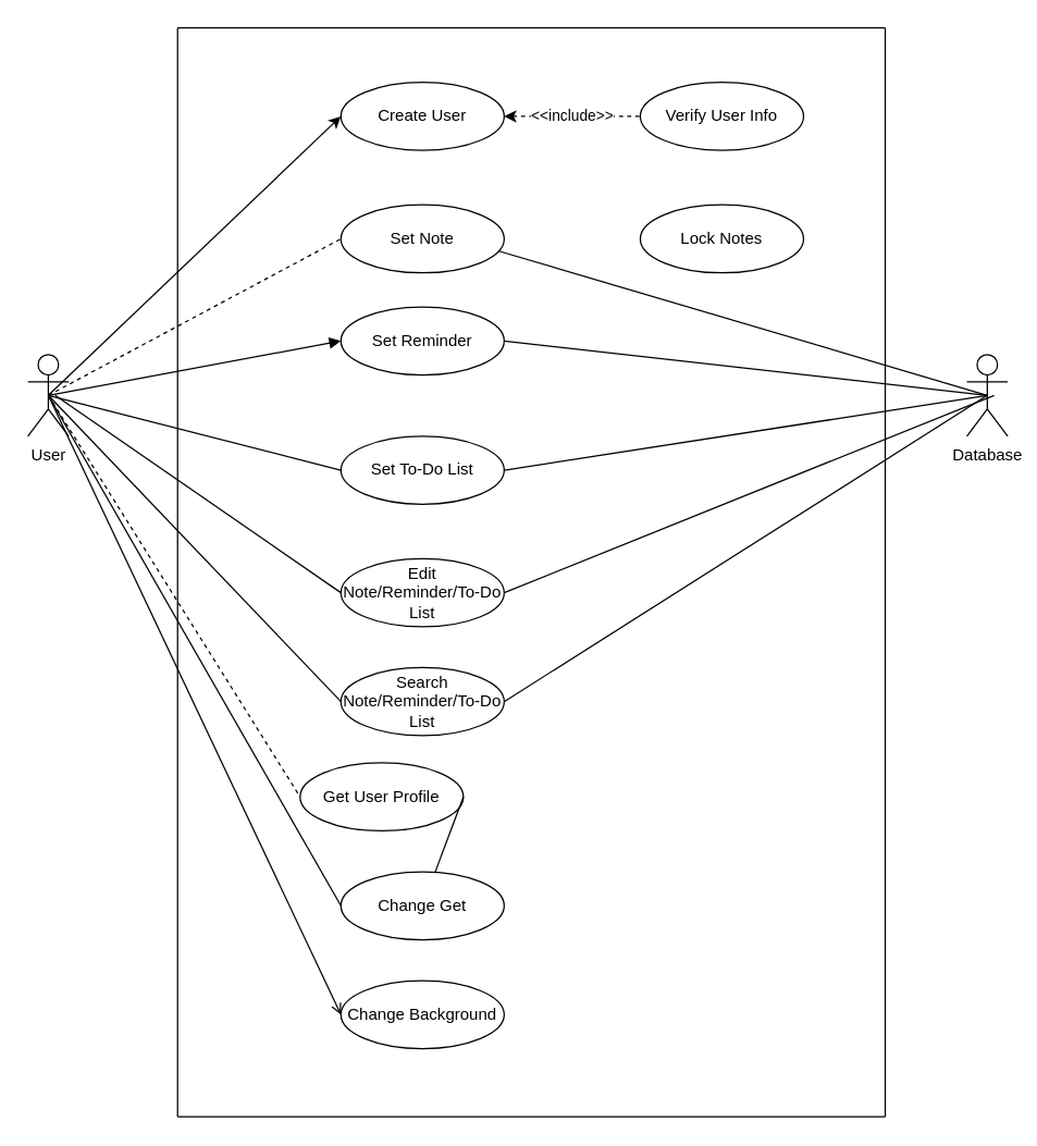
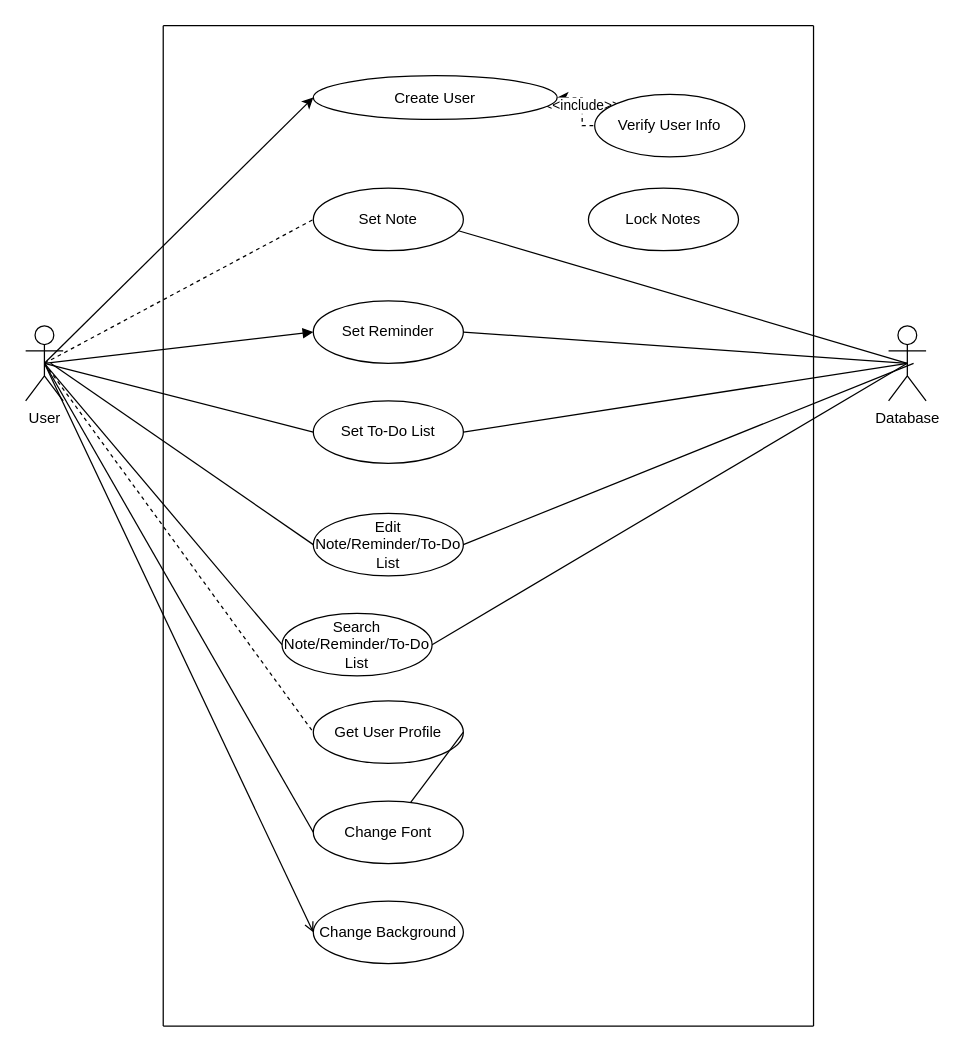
- <mxCell id="8" value="Create User" style="ellipse;whiteSpace=wrap;html=1;" vertex="1" parent="1"><mxGeometry x="250" y="60" width="120" height="50" as="geometry" /></mxCell>
+ <mxCell id="8" value="Create User" style="ellipse;whiteSpace=wrap;html=1;" vertex="1" parent="1"><mxGeometry x="250" y="60" width="195" height="35" as="geometry" /></mxCell>
- <mxCell id="14" value="Verify User Info" style="ellipse;whiteSpace=wrap;html=1;" vertex="1" parent="1"><mxGeometry x="470" y="60" width="120" height="50" as="geometry" /></mxCell>
+ <mxCell id="14" value="Verify User Info" style="ellipse;whiteSpace=wrap;html=1;" vertex="1" parent="1"><mxGeometry x="475" y="75" width="120" height="50" as="geometry" /></mxCell>
- <mxCell id="16" value="Set Reminder" style="ellipse;whiteSpace=wrap;html=1;" vertex="1" parent="1"><mxGeometry x="250" y="225" width="120" height="50" as="geometry" /></mxCell>
+ <mxCell id="16" value="Set Reminder" style="ellipse;whiteSpace=wrap;html=1;" vertex="1" parent="1"><mxGeometry x="250" y="240" width="120" height="50" as="geometry" /></mxCell>
- <mxCell id="4" value="Search Note/Reminder/To-Do List" style="ellipse;whiteSpace=wrap;html=1;" vertex="1" parent="1"><mxGeometry x="250" y="490" width="120" height="50" as="geometry" /></mxCell>
+ <mxCell id="4" value="Search Note/Reminder/To-Do List" style="ellipse;whiteSpace=wrap;html=1;" vertex="1" parent="1"><mxGeometry x="225" y="490" width="120" height="50" as="geometry" /></mxCell>
- <mxCell id="9" value="Get User Profile" style="ellipse;whiteSpace=wrap;html=1;" vertex="1" parent="1"><mxGeometry x="220" y="560" width="120" height="50" as="geometry" /></mxCell>
+ <mxCell id="9" value="Get User Profile" style="ellipse;whiteSpace=wrap;html=1;" vertex="1" parent="1"><mxGeometry x="250" y="560" width="120" height="50" as="geometry" /></mxCell>
- <mxCell id="5" value="Change Get" style="ellipse;whiteSpace=wrap;html=1;" vertex="1" parent="1"><mxGeometry x="250" y="640" width="120" height="50" as="geometry" /></mxCell>
+ <mxCell id="5" value="Change Font" style="ellipse;whiteSpace=wrap;html=1;" vertex="1" parent="1"><mxGeometry x="250" y="640" width="120" height="50" as="geometry" /></mxCell>
